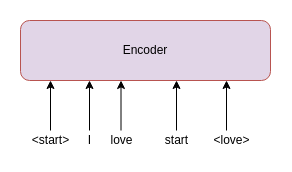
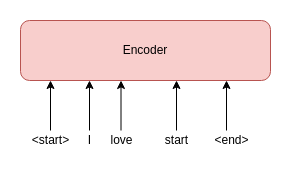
- <mxCell id="2" value="Encoder" style="rounded=1;whiteSpace=wrap;html=1;fillColor=#e1d5e7;strokeColor=#b85450;" vertex="1" parent="1"><mxGeometry x="20" y="20" width="250" height="60" as="geometry" /></mxCell>
+ <mxCell id="2" value="Encoder" style="rounded=1;whiteSpace=wrap;html=1;fillColor=#f8cecc;strokeColor=#b85450;" vertex="1" parent="1"><mxGeometry x="20" y="20" width="250" height="60" as="geometry" /></mxCell>
- <mxCell id="12" value="&amp;lt;love&amp;gt;" style="text;html=1;align=center;verticalAlign=middle;resizable=0;points=[];autosize=1;strokeColor=none;fillColor=none;" vertex="1" parent="1"><mxGeometry x="201" y="130" width="60" height="20" as="geometry" /></mxCell>
+ <mxCell id="12" value="&amp;lt;end&amp;gt;" style="text;html=1;align=center;verticalAlign=middle;resizable=0;points=[];autosize=1;strokeColor=none;fillColor=none;" vertex="1" parent="1"><mxGeometry x="201" y="130" width="60" height="20" as="geometry" /></mxCell>
